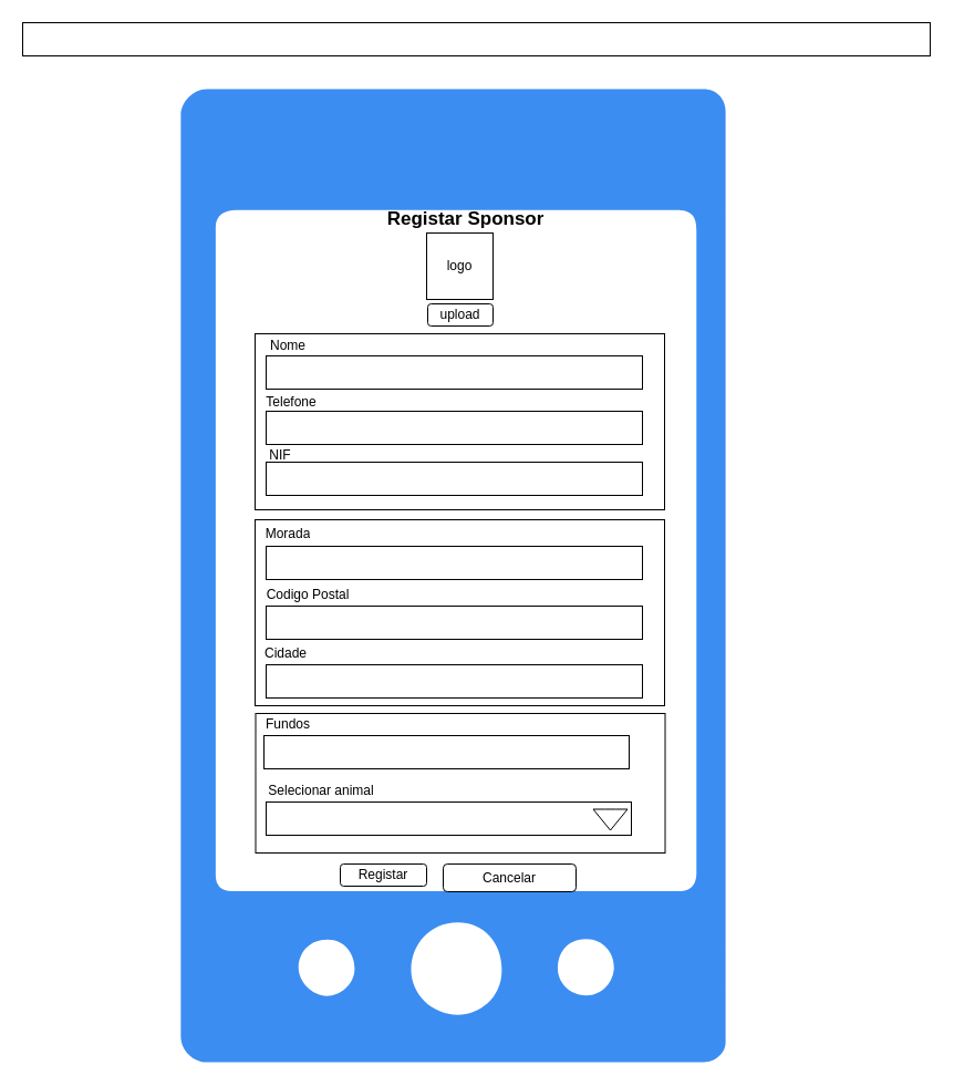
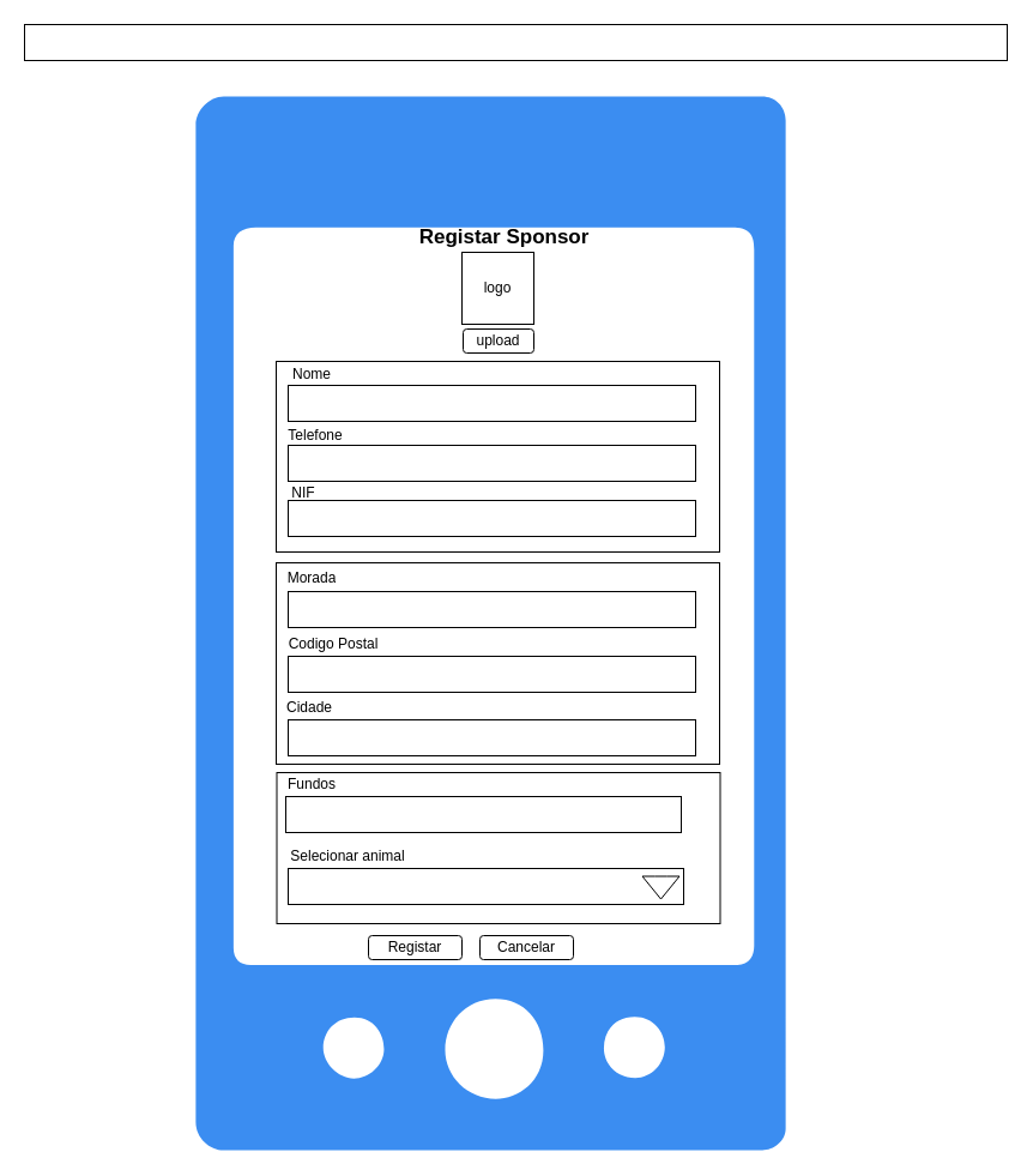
- <mxCell id="30" value="Cancelar" style="rounded=1;html=1;whiteSpace=wrap;align=center;verticalAlign=middle;fontStyle=0;fontSize=12;sketch=0;" vertex="1" parent="1"><mxGeometry x="400" y="780" width="120" height="25" as="geometry" /></mxCell>
+ <mxCell id="30" value="Cancelar" style="rounded=1;html=1;whiteSpace=wrap;align=center;verticalAlign=middle;fontStyle=0;fontSize=12;sketch=0;" vertex="1" parent="1"><mxGeometry x="400" y="780" width="78" height="20" as="geometry" /></mxCell>
